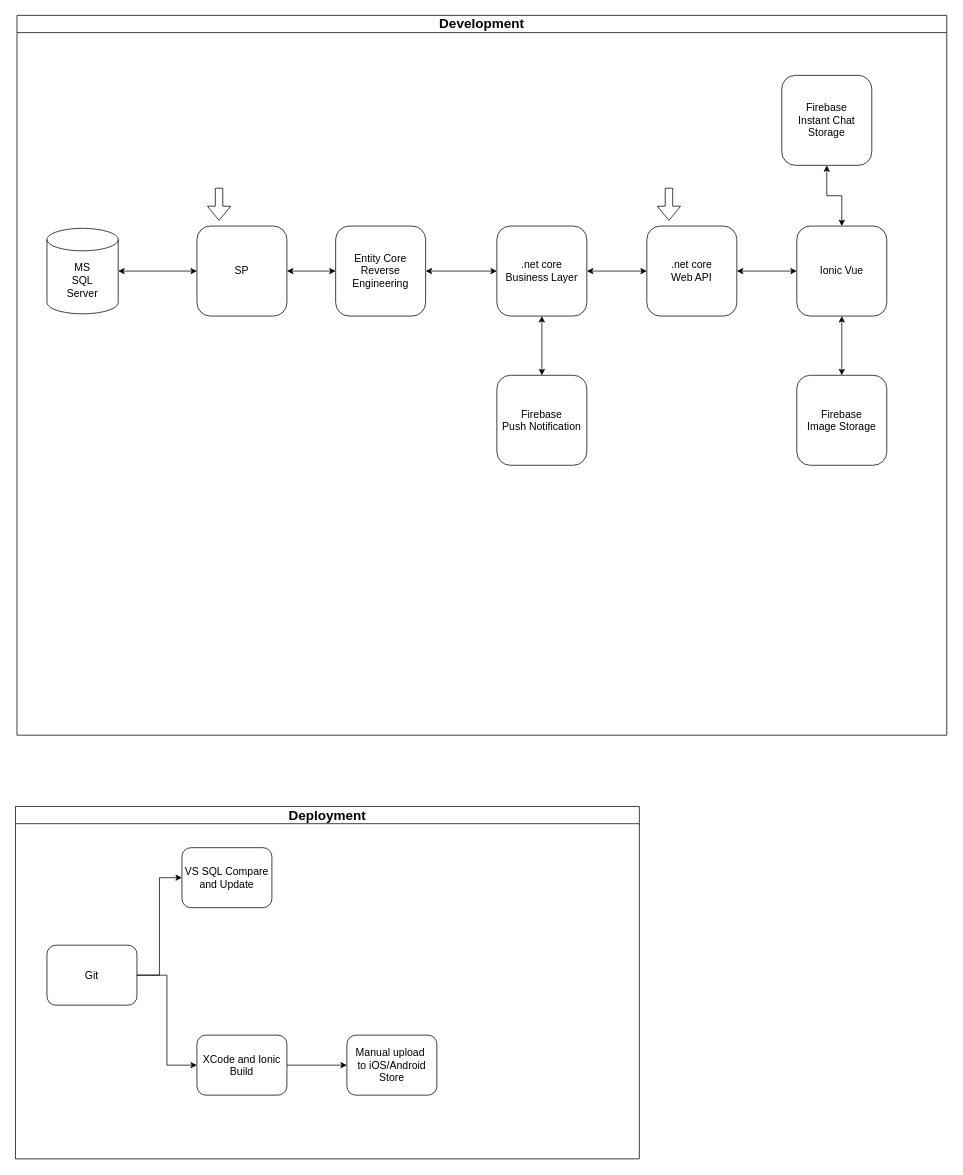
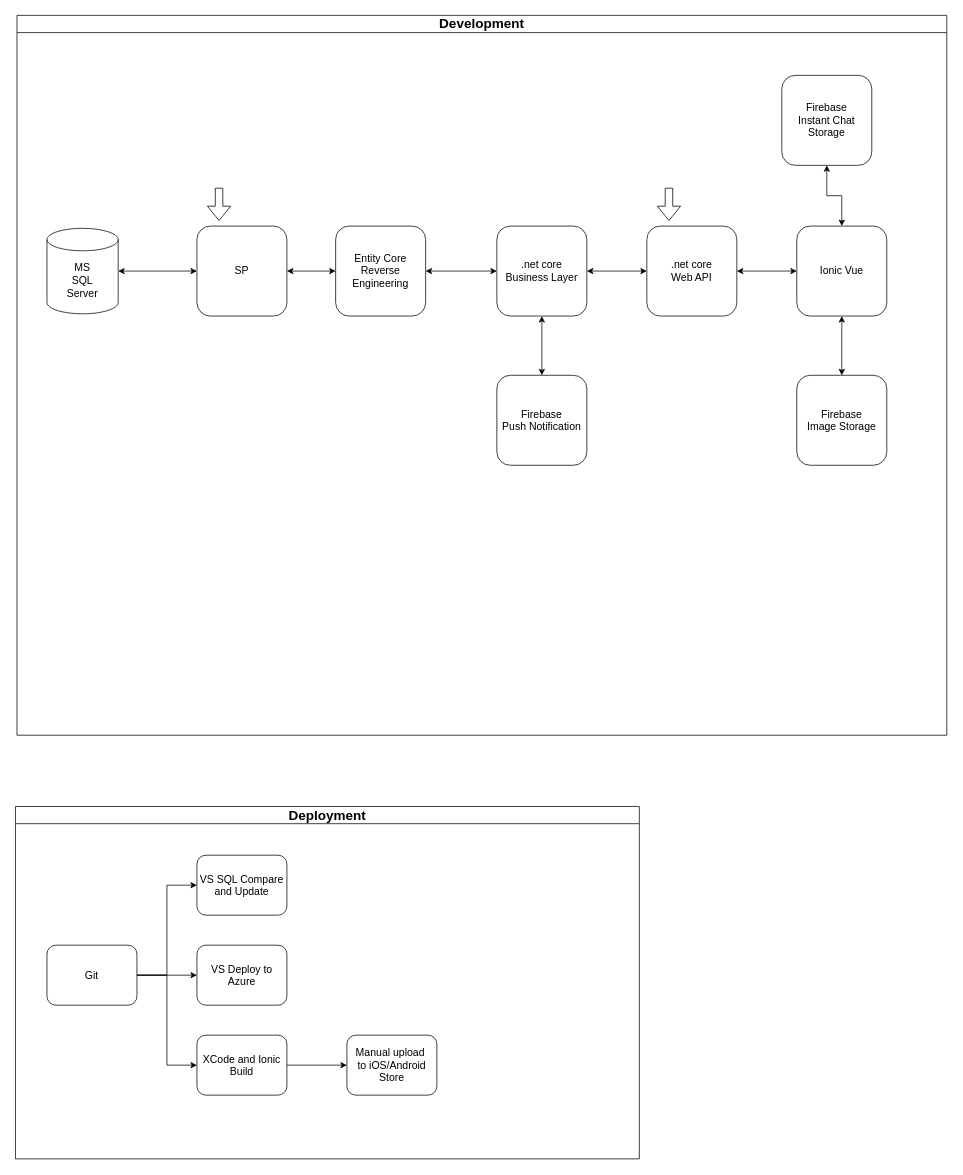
- <mxCell id="4" value="VS SQL Compare and Update" style="rounded=1;whiteSpace=wrap;html=1;fontSize=14;" parent="2" vertex="1"><mxGeometry x="222" y="55" width="120" height="80" as="geometry" /></mxCell>
+ <mxCell id="4" value="VS SQL Compare and Update" style="rounded=1;whiteSpace=wrap;html=1;fontSize=14;" parent="2" vertex="1"><mxGeometry x="242" y="65" width="120" height="80" as="geometry" /></mxCell>
+ <mxCell id="9" style="edgeStyle=orthogonalEdgeStyle;rounded=0;orthogonalLoop=1;jettySize=auto;html=1;exitX=1;exitY=0.5;exitDx=0;exitDy=0;entryX=0;entryY=0.5;entryDx=0;entryDy=0;" edge="1" parent="2" source="3" target="5"><mxGeometry relative="1" as="geometry" /></mxCell>
+ <mxCell id="5" value="VS Deploy to Azure" style="rounded=1;whiteSpace=wrap;html=1;fontSize=14;" parent="2" vertex="1"><mxGeometry x="242" y="185" width="120" height="80" as="geometry" /></mxCell>
